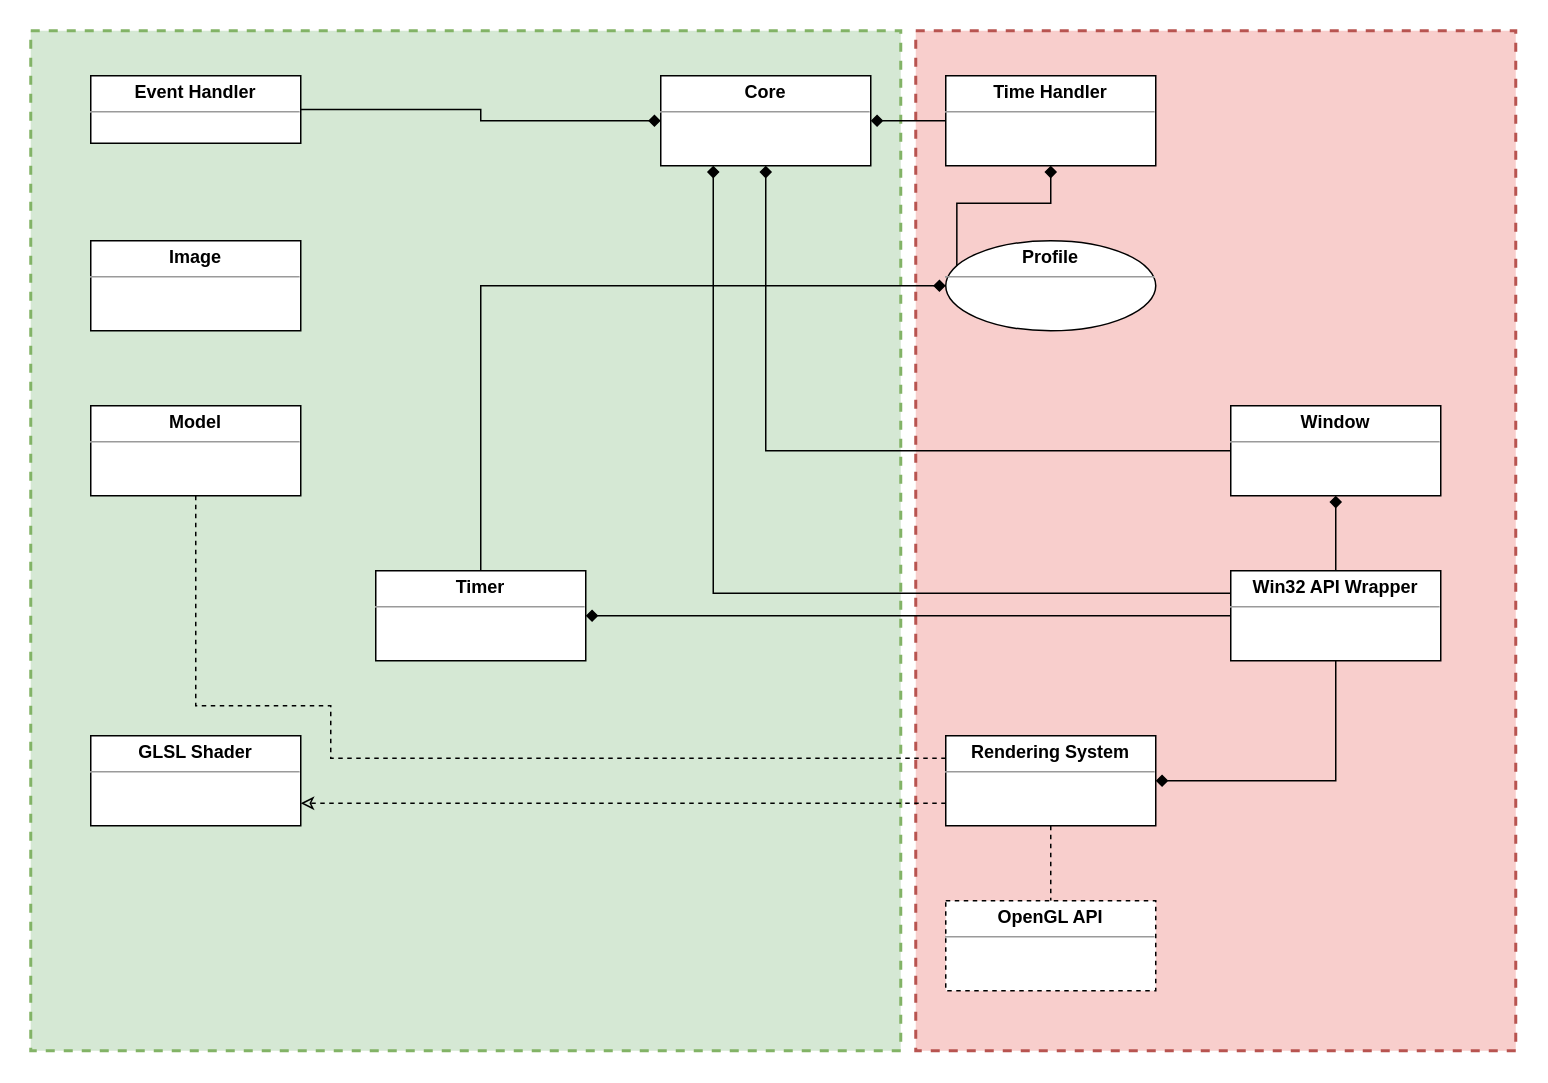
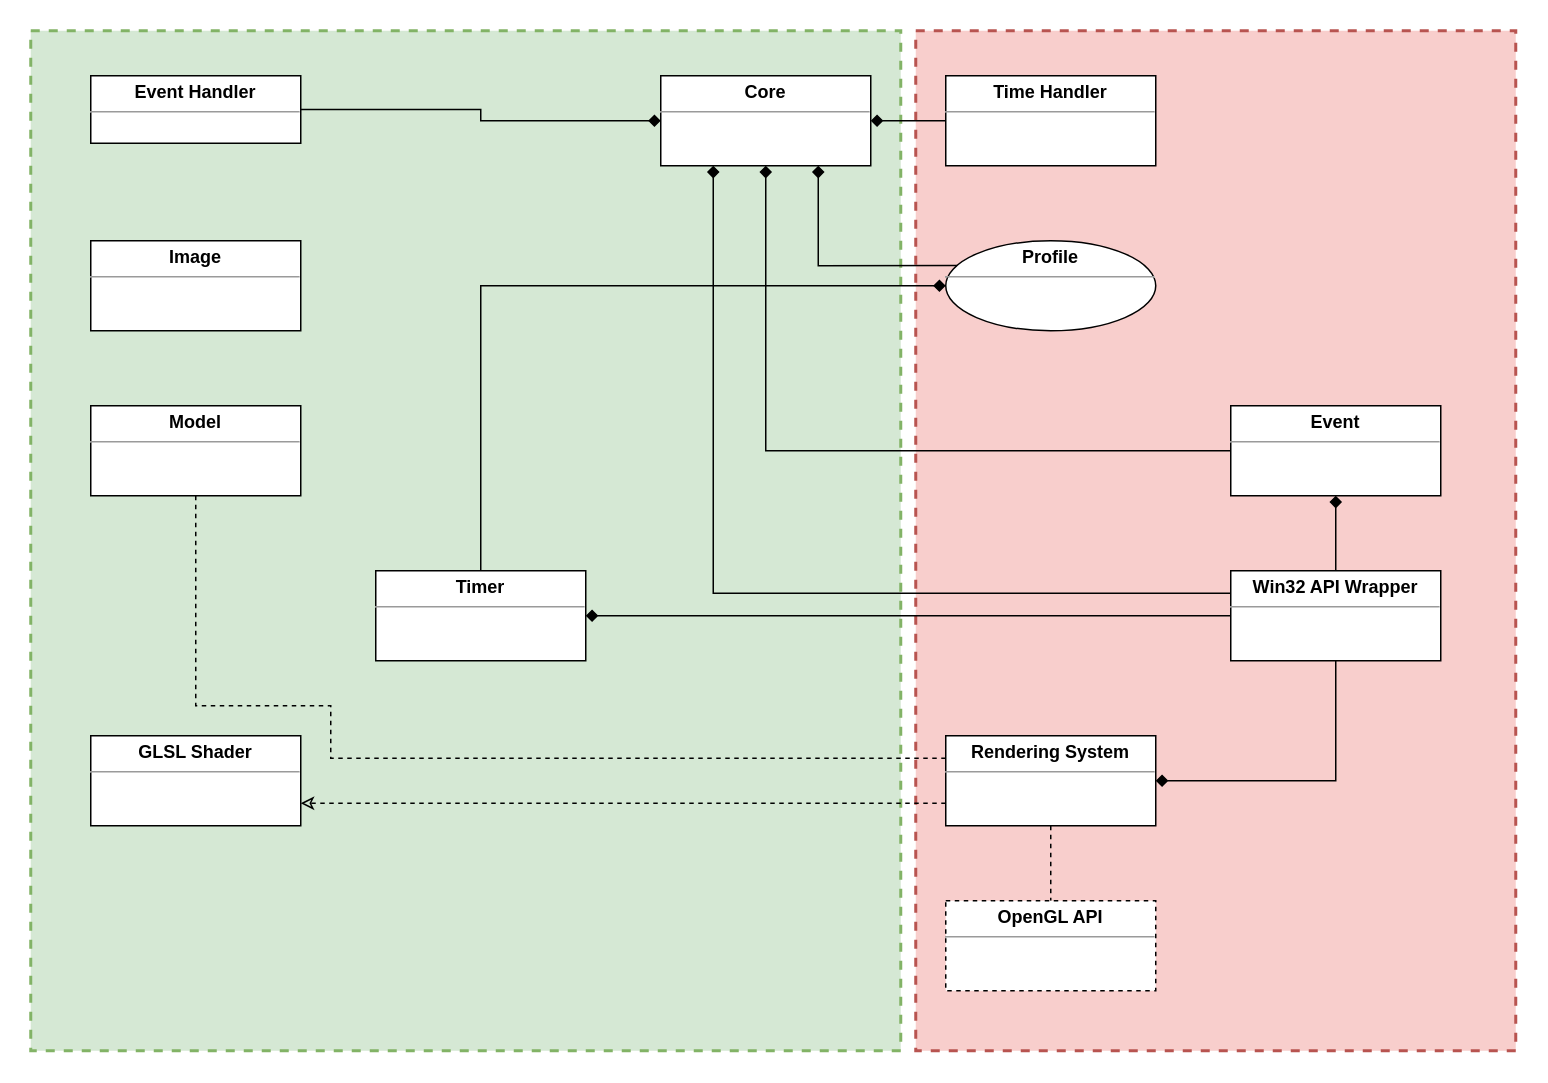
- <mxCell id="21" value="" style="edgeStyle=orthogonalEdgeStyle;rounded=0;orthogonalLoop=1;jettySize=auto;html=1;endArrow=diamond;endFill=1;exitX=0;exitY=0.25;exitDx=0;exitDy=0;" parent="1" source="20" target="15" edge="1"><mxGeometry relative="1" as="geometry"><mxPoint x="640" y="90" as="sourcePoint" /><mxPoint x="590" y="90" as="targetPoint" /></mxGeometry></mxCell>
+ <mxCell id="21" value="" style="edgeStyle=orthogonalEdgeStyle;rounded=0;orthogonalLoop=1;jettySize=auto;html=1;entryX=0.75;entryY=1;entryDx=0;entryDy=0;endArrow=diamond;endFill=1;exitX=0;exitY=0.25;exitDx=0;exitDy=0;" parent="1" source="20" target="4" edge="1"><mxGeometry relative="1" as="geometry"><mxPoint x="640" y="90" as="sourcePoint" /><mxPoint x="590" y="90" as="targetPoint" /></mxGeometry></mxCell>
- <mxCell id="6" value="&lt;p style=&quot;margin: 0px ; margin-top: 4px ; text-align: center&quot;&gt;&lt;b&gt;Window&lt;/b&gt;&lt;/p&gt;&lt;hr size=&quot;1&quot;&gt;&lt;div style=&quot;height: 2px&quot;&gt;&lt;/div&gt;" style="verticalAlign=top;align=left;overflow=fill;fontSize=12;fontFamily=Helvetica;html=1;" parent="1" vertex="1"><mxGeometry x="820" y="270" width="140" height="60" as="geometry" /></mxCell>
+ <mxCell id="6" value="&lt;p style=&quot;margin: 0px ; margin-top: 4px ; text-align: center&quot;&gt;&lt;b&gt;Event&lt;/b&gt;&lt;/p&gt;&lt;hr size=&quot;1&quot;&gt;&lt;div style=&quot;height: 2px&quot;&gt;&lt;/div&gt;" style="verticalAlign=top;align=left;overflow=fill;fontSize=12;fontFamily=Helvetica;html=1;" parent="1" vertex="1"><mxGeometry x="820" y="270" width="140" height="60" as="geometry" /></mxCell>
